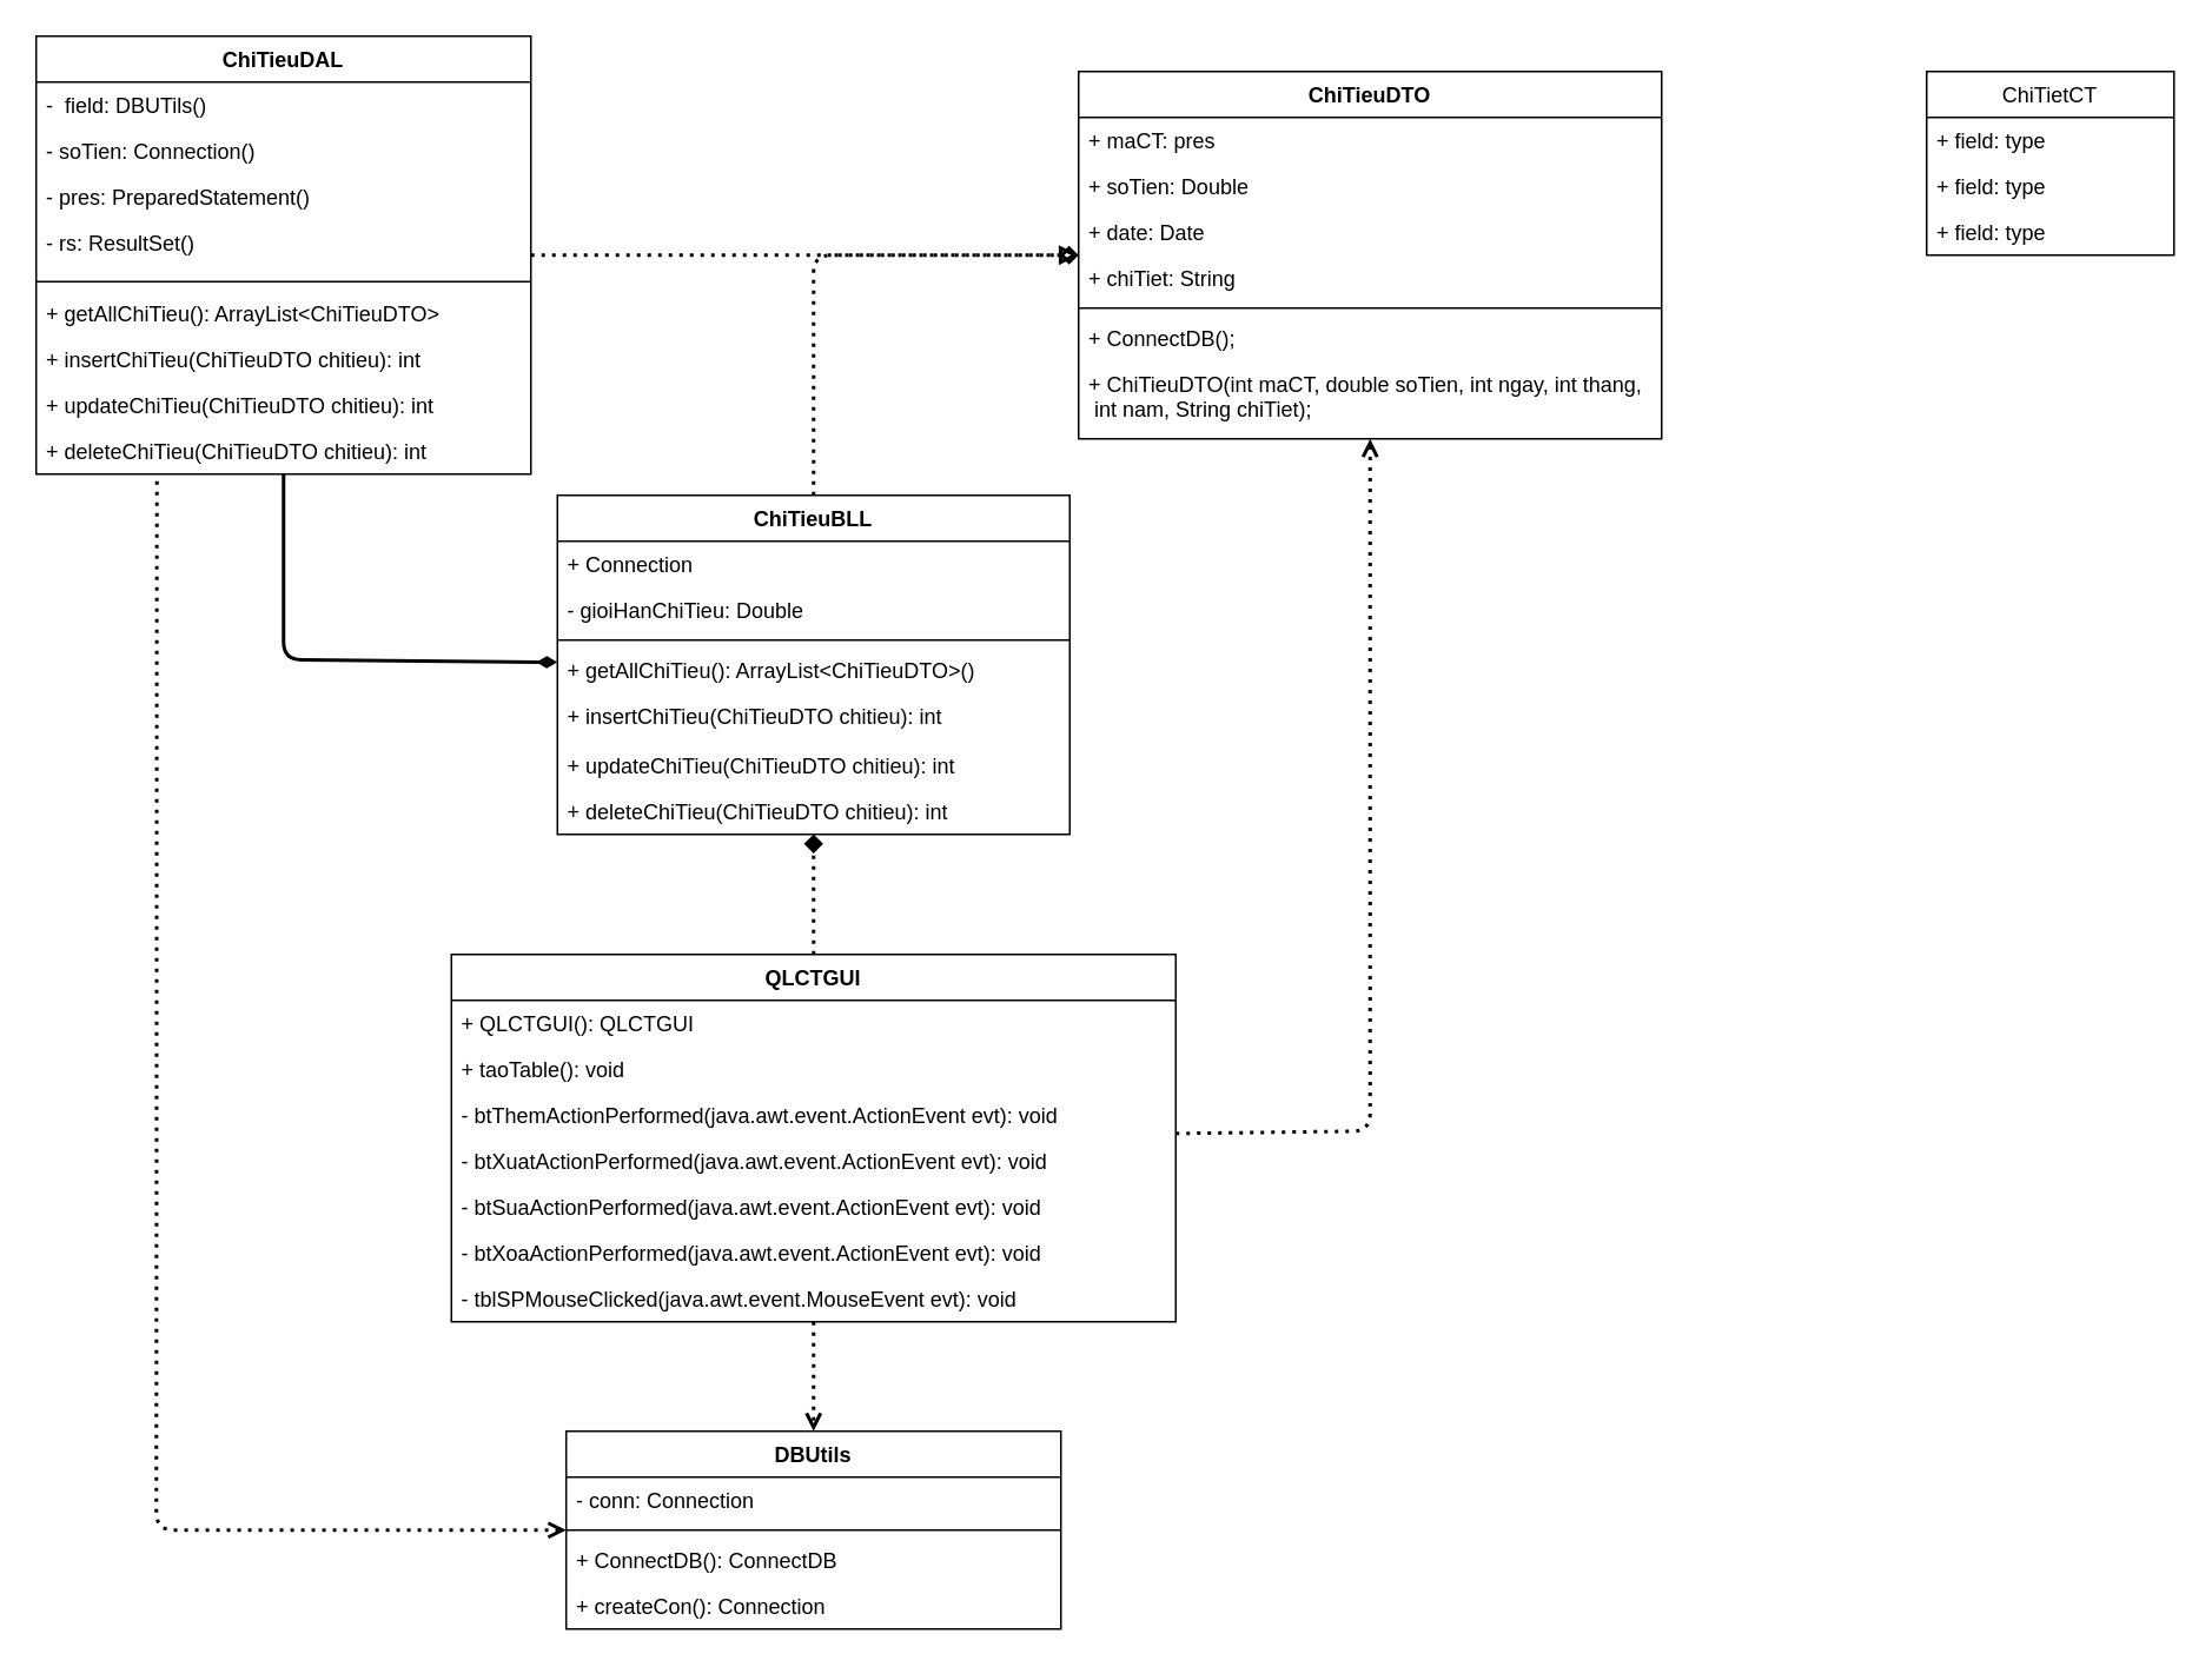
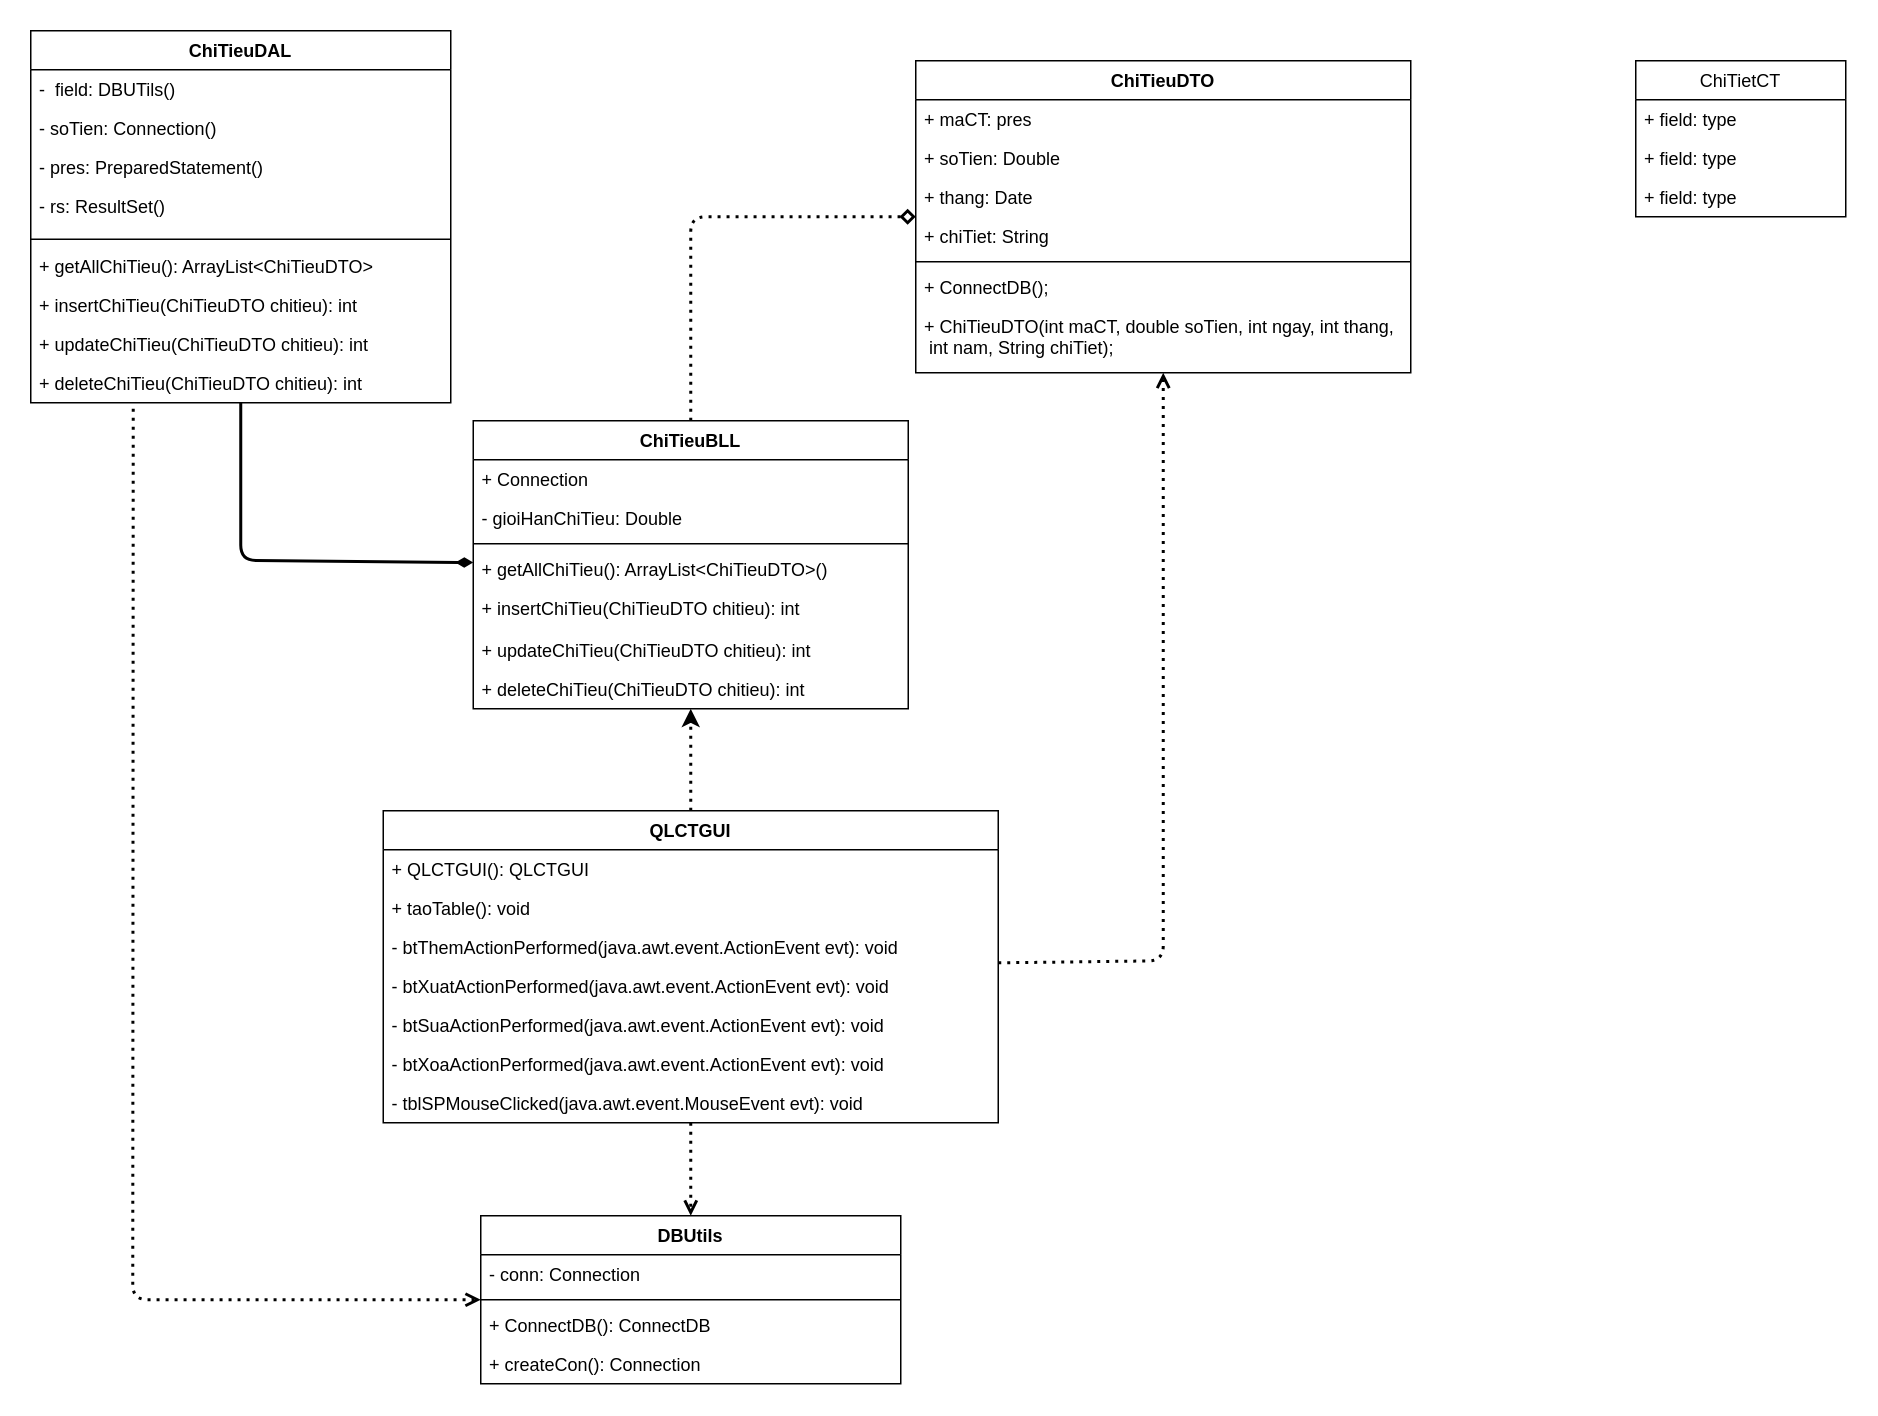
- <mxCell id="5" value="+ date: Date" style="text;strokeColor=none;fillColor=none;align=left;verticalAlign=top;spacingLeft=4;spacingRight=4;overflow=hidden;rotatable=0;points=[[0,0.5],[1,0.5]];portConstraint=eastwest;" parent="2" vertex="1"><mxGeometry y="78" width="330" height="26" as="geometry" /></mxCell>
+ <mxCell id="5" value="+ thang: Date" style="text;strokeColor=none;fillColor=none;align=left;verticalAlign=top;spacingLeft=4;spacingRight=4;overflow=hidden;rotatable=0;points=[[0,0.5],[1,0.5]];portConstraint=eastwest;" parent="2" vertex="1"><mxGeometry y="78" width="330" height="26" as="geometry" /></mxCell>
- <mxCell id="42" value="" style="endArrow=block;html=1;endFill=0;strokeWidth=2;dashed=1;dashPattern=1 2;" parent="1" source="31" target="2" edge="1"><mxGeometry width="50" height="50" relative="1" as="geometry"><mxPoint x="520" y="260" as="sourcePoint" /><mxPoint x="570" y="210" as="targetPoint" /></mxGeometry></mxCell>
- <mxCell id="47" value="" style="endArrow=diamond;html=1;dashed=1;dashPattern=1 2;strokeWidth=2;" parent="1" source="23" target="10" edge="1"><mxGeometry width="50" height="50" relative="1" as="geometry"><mxPoint x="520" y="460" as="sourcePoint" /><mxPoint x="570" y="410" as="targetPoint" /></mxGeometry></mxCell>
+ <mxCell id="47" value="" style="endArrow=classic;html=1;dashed=1;dashPattern=1 2;strokeWidth=2;" parent="1" source="23" target="10" edge="1"><mxGeometry width="50" height="50" relative="1" as="geometry"><mxPoint x="520" y="460" as="sourcePoint" /><mxPoint x="570" y="410" as="targetPoint" /></mxGeometry></mxCell>
